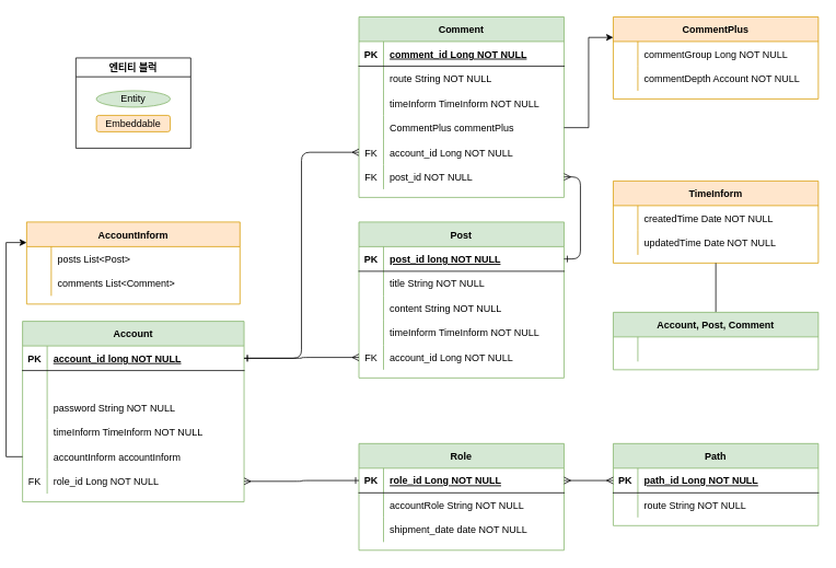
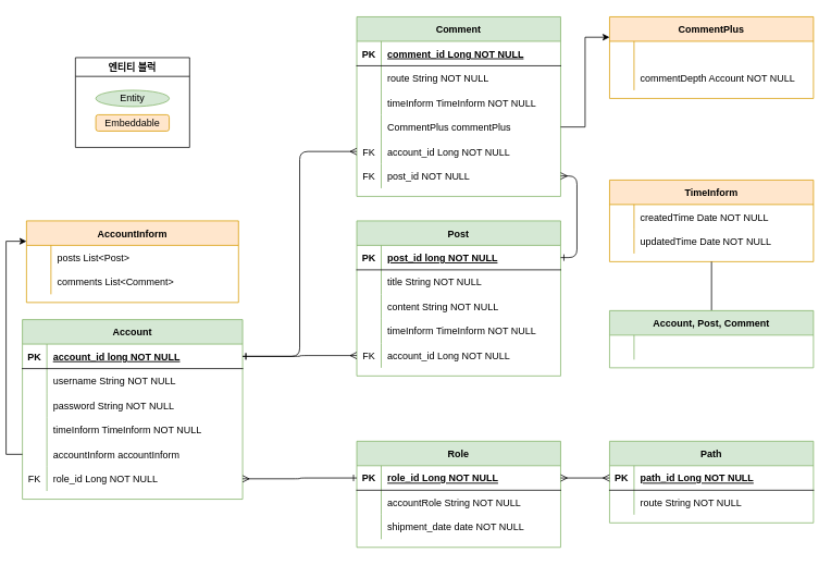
- <mxCell id="96" value="commentGroup Long NOT NULL" style="shape=partialRectangle;overflow=hidden;connectable=0;fillColor=none;top=0;left=0;bottom=0;right=0;align=left;spacingLeft=6;" parent="94" vertex="1"><mxGeometry x="30" width="220" height="30" as="geometry"><mxRectangle width="220" height="30" as="alternateBounds" /></mxGeometry></mxCell>
+ <mxCell id="25" value="username String NOT NULL" style="shape=partialRectangle;overflow=hidden;connectable=0;fillColor=none;top=0;left=0;bottom=0;right=0;align=left;spacingLeft=6;" parent="23" vertex="1"><mxGeometry x="30" width="240" height="30" as="geometry"><mxRectangle width="240" height="30" as="alternateBounds" /></mxGeometry></mxCell>
